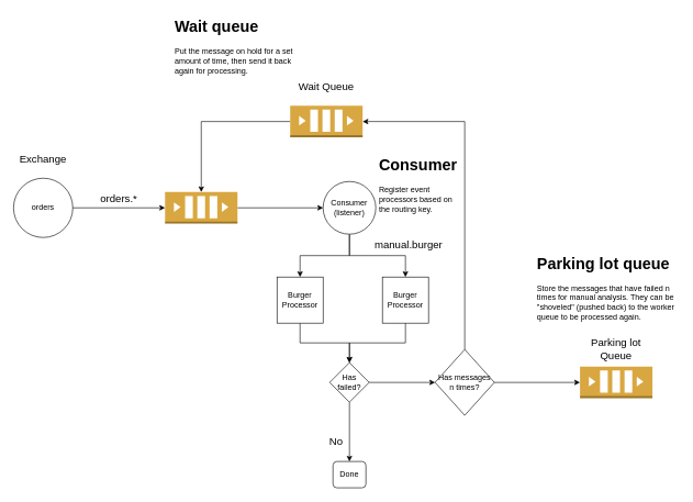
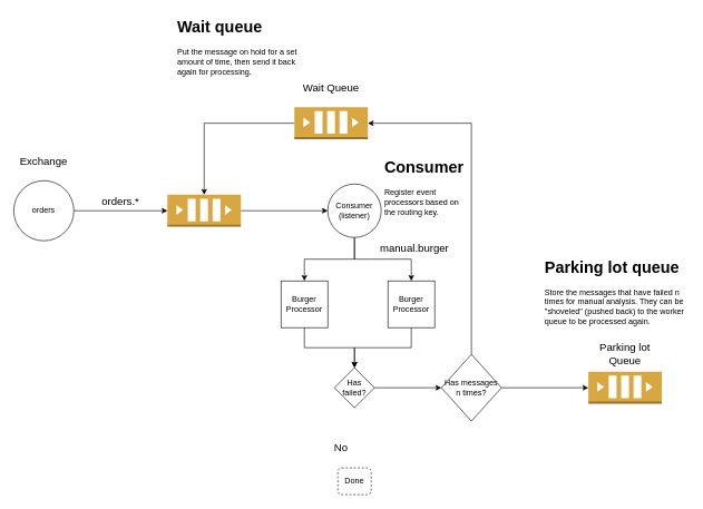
- <mxCell id="21" style="edgeStyle=orthogonalEdgeStyle;rounded=0;orthogonalLoop=1;jettySize=auto;html=1;exitX=0.5;exitY=1;exitDx=0;exitDy=0;entryX=0.5;entryY=0;entryDx=0;entryDy=0;" edge="1" parent="1" source="23" target="20"><mxGeometry relative="1" as="geometry" /></mxCell>
- <mxCell id="20" value="Done" style="rounded=1;whiteSpace=wrap;html=1;" vertex="1" parent="1"><mxGeometry x="505" y="700" width="50" height="40" as="geometry" /></mxCell>
+ <mxCell id="20" value="Done" style="rounded=1;whiteSpace=wrap;html=1;dashed=1;" vertex="1" parent="1"><mxGeometry x="505" y="700" width="50" height="40" as="geometry" /></mxCell>
